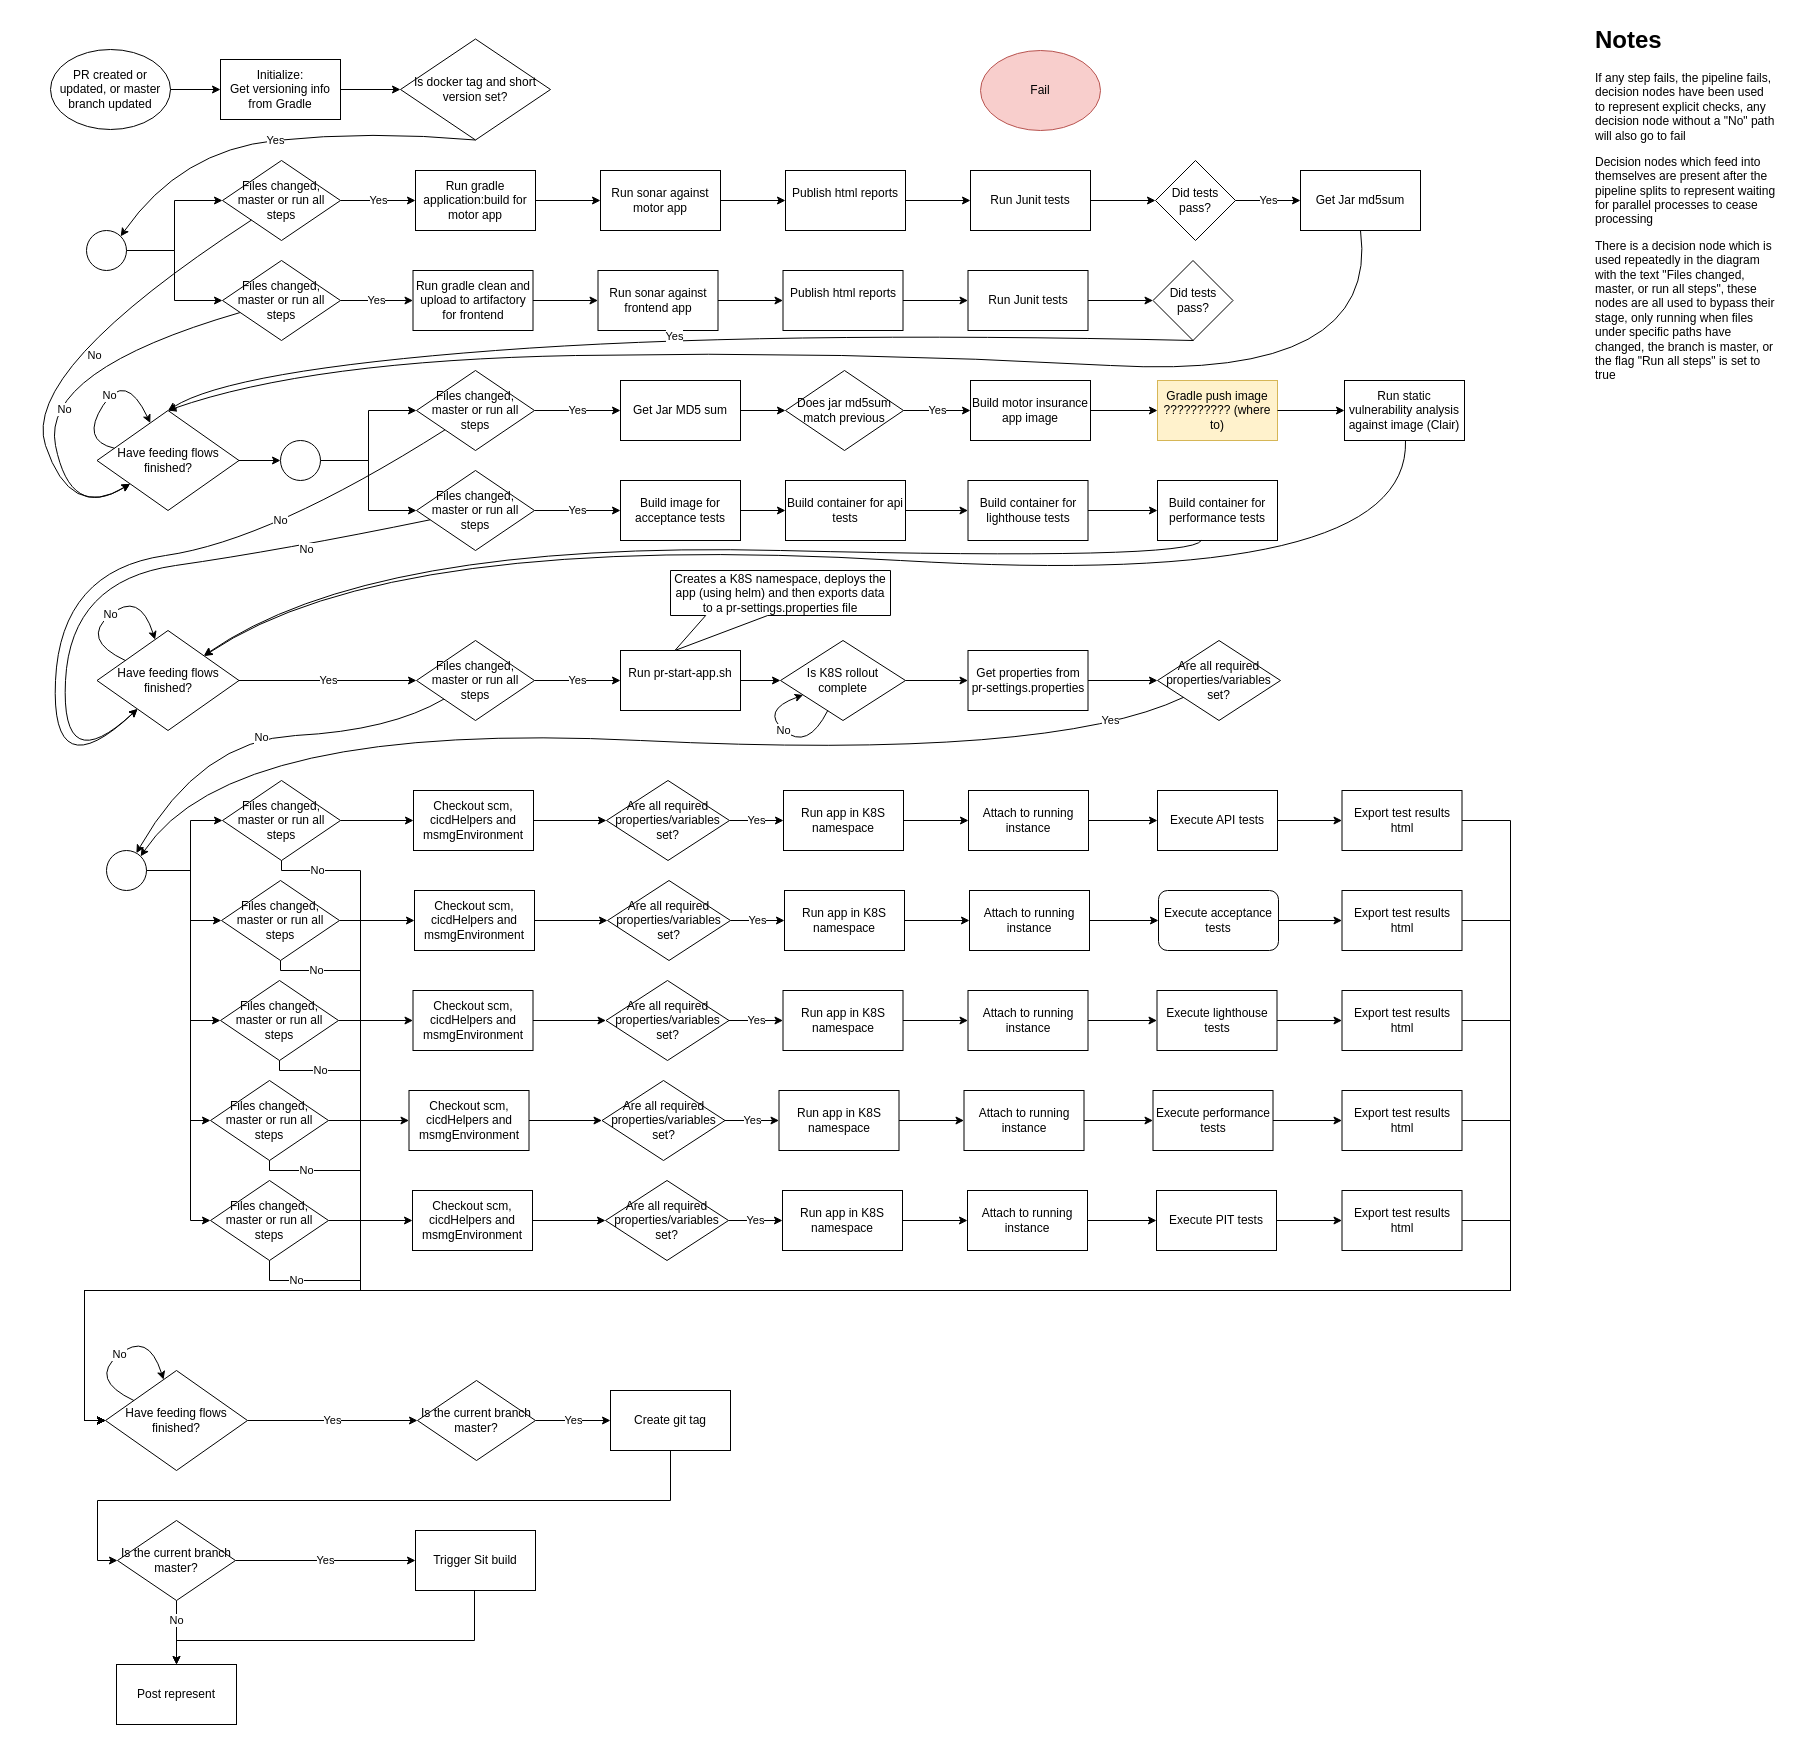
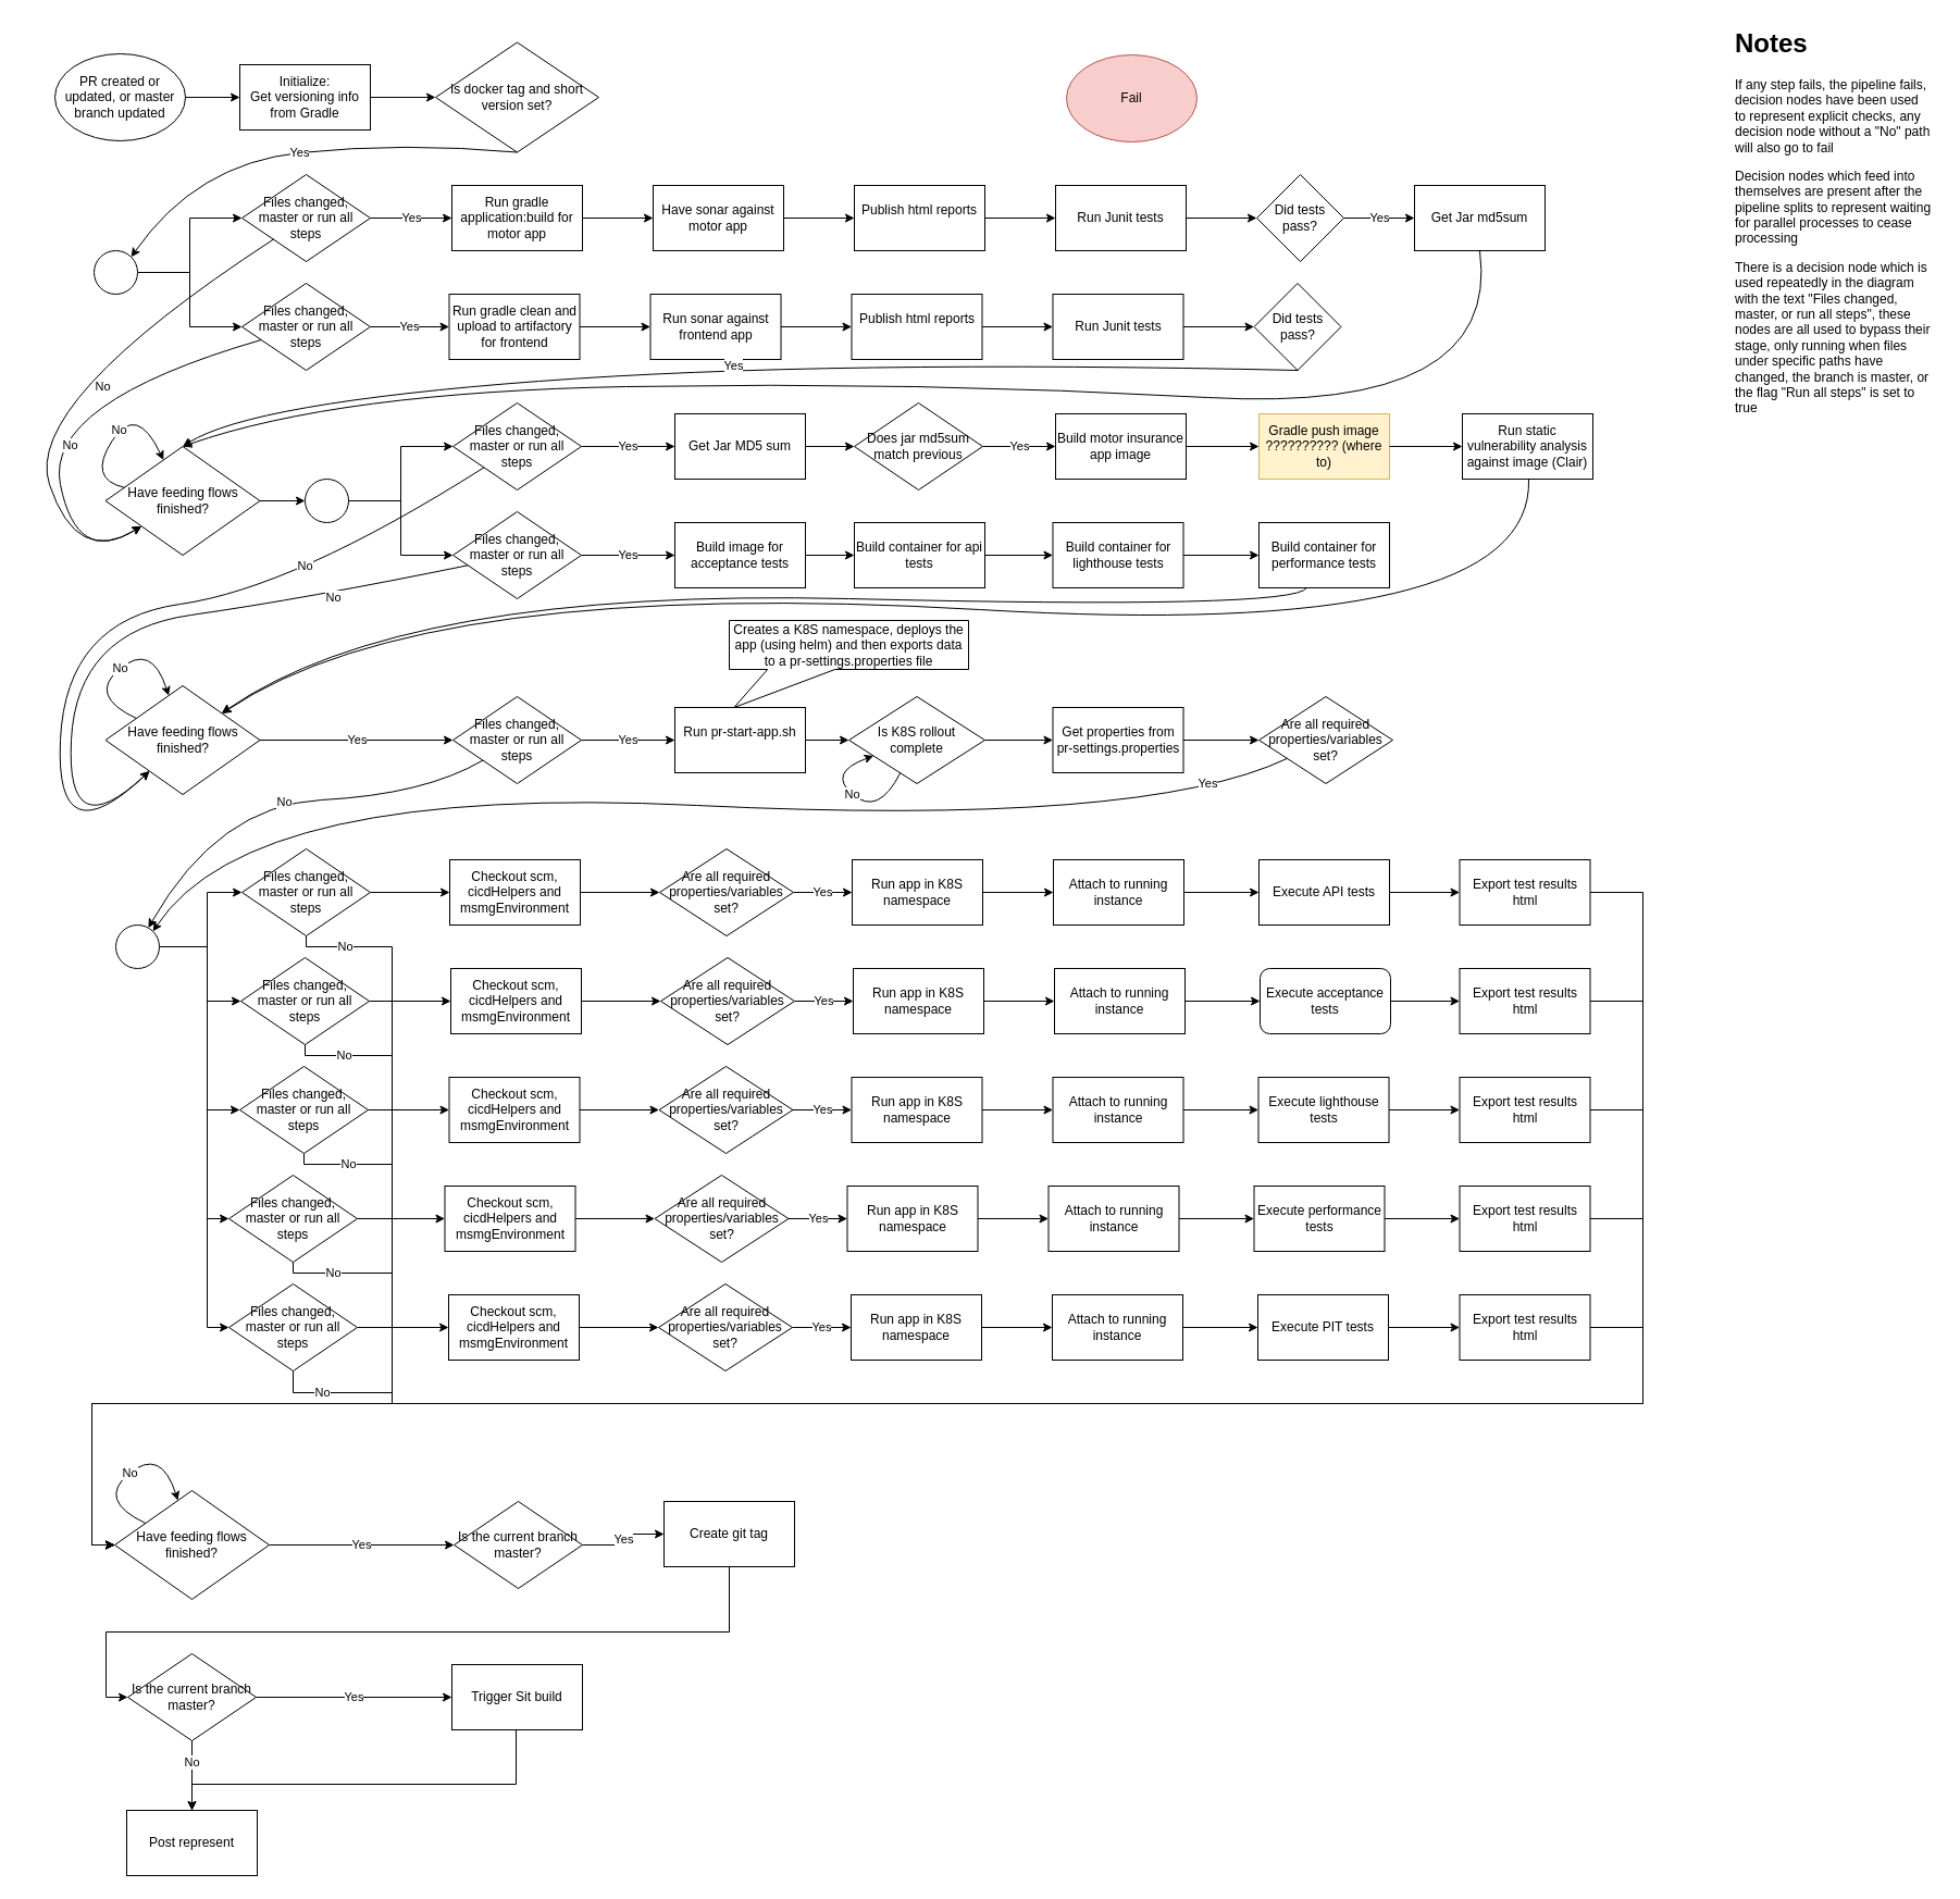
- <mxCell id="6" value="Run sonar against motor app" style="rounded=0;whiteSpace=wrap;html=1;" parent="1" vertex="1"><mxGeometry x="600" y="170" width="120" height="60" as="geometry" /></mxCell>
+ <mxCell id="6" value="Have sonar against motor app" style="rounded=0;whiteSpace=wrap;html=1;" parent="1" vertex="1"><mxGeometry x="600" y="170" width="120" height="60" as="geometry" /></mxCell>
- <mxCell id="174" value="Create git tag" style="rounded=0;whiteSpace=wrap;html=1;" parent="1" vertex="1"><mxGeometry x="610" y="1390" width="120" height="60" as="geometry" /></mxCell>
+ <mxCell id="174" value="Create git tag" style="rounded=0;whiteSpace=wrap;html=1;" parent="1" vertex="1"><mxGeometry x="610" y="1380" width="120" height="60" as="geometry" /></mxCell>
